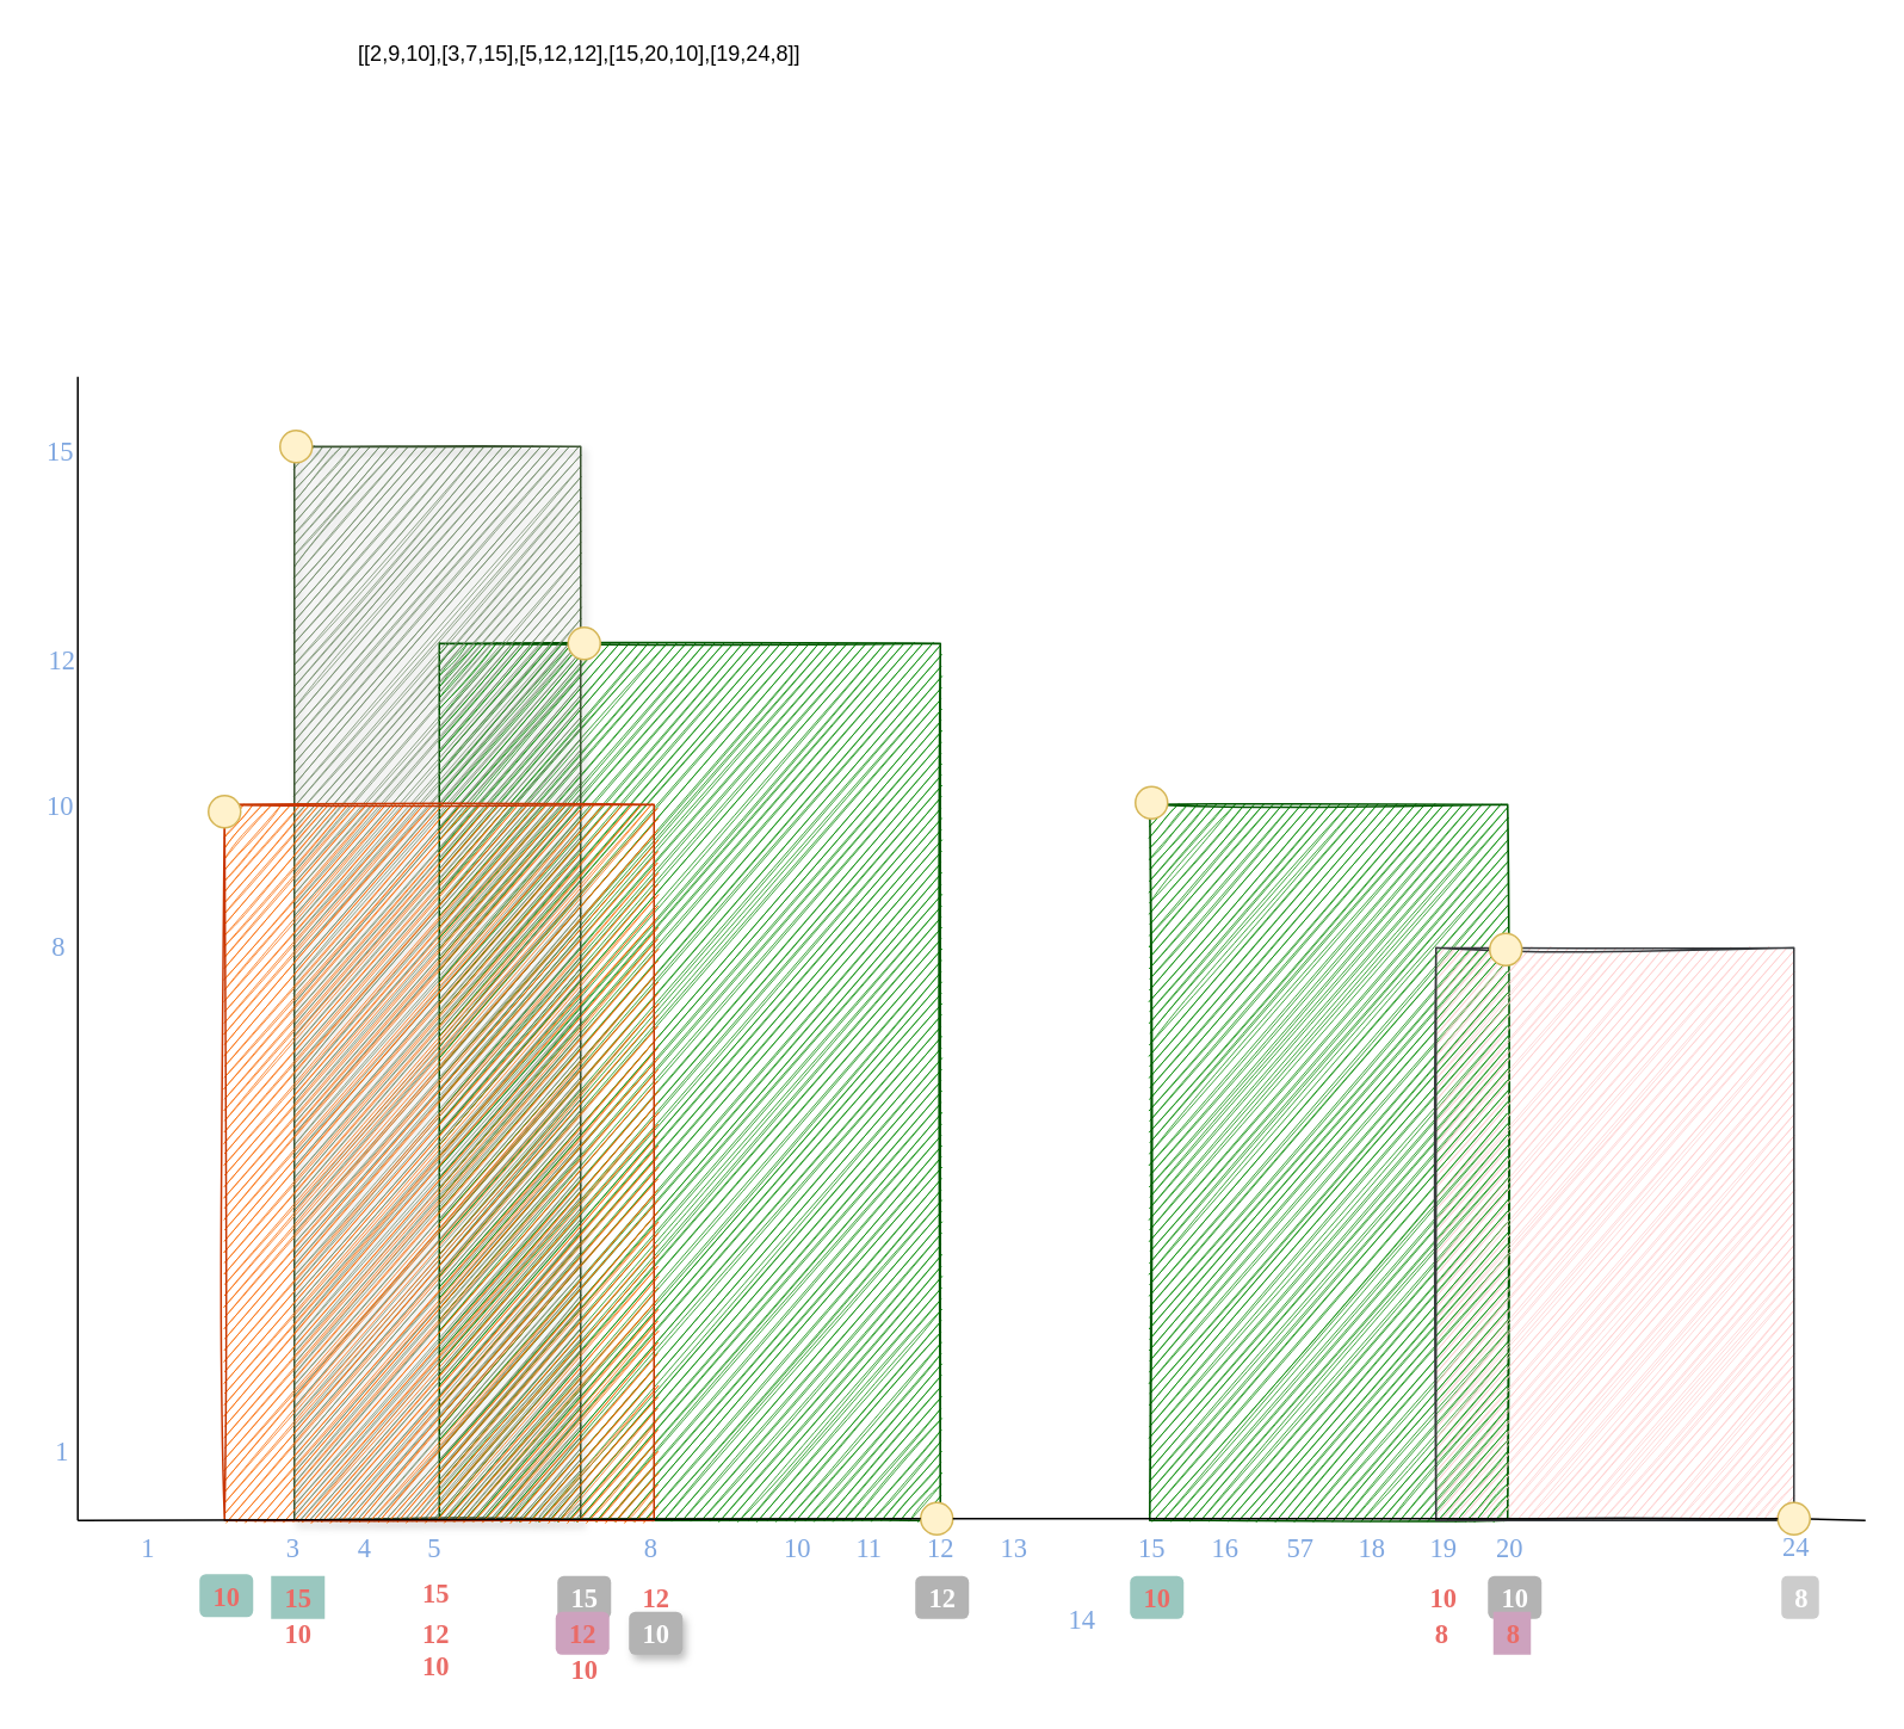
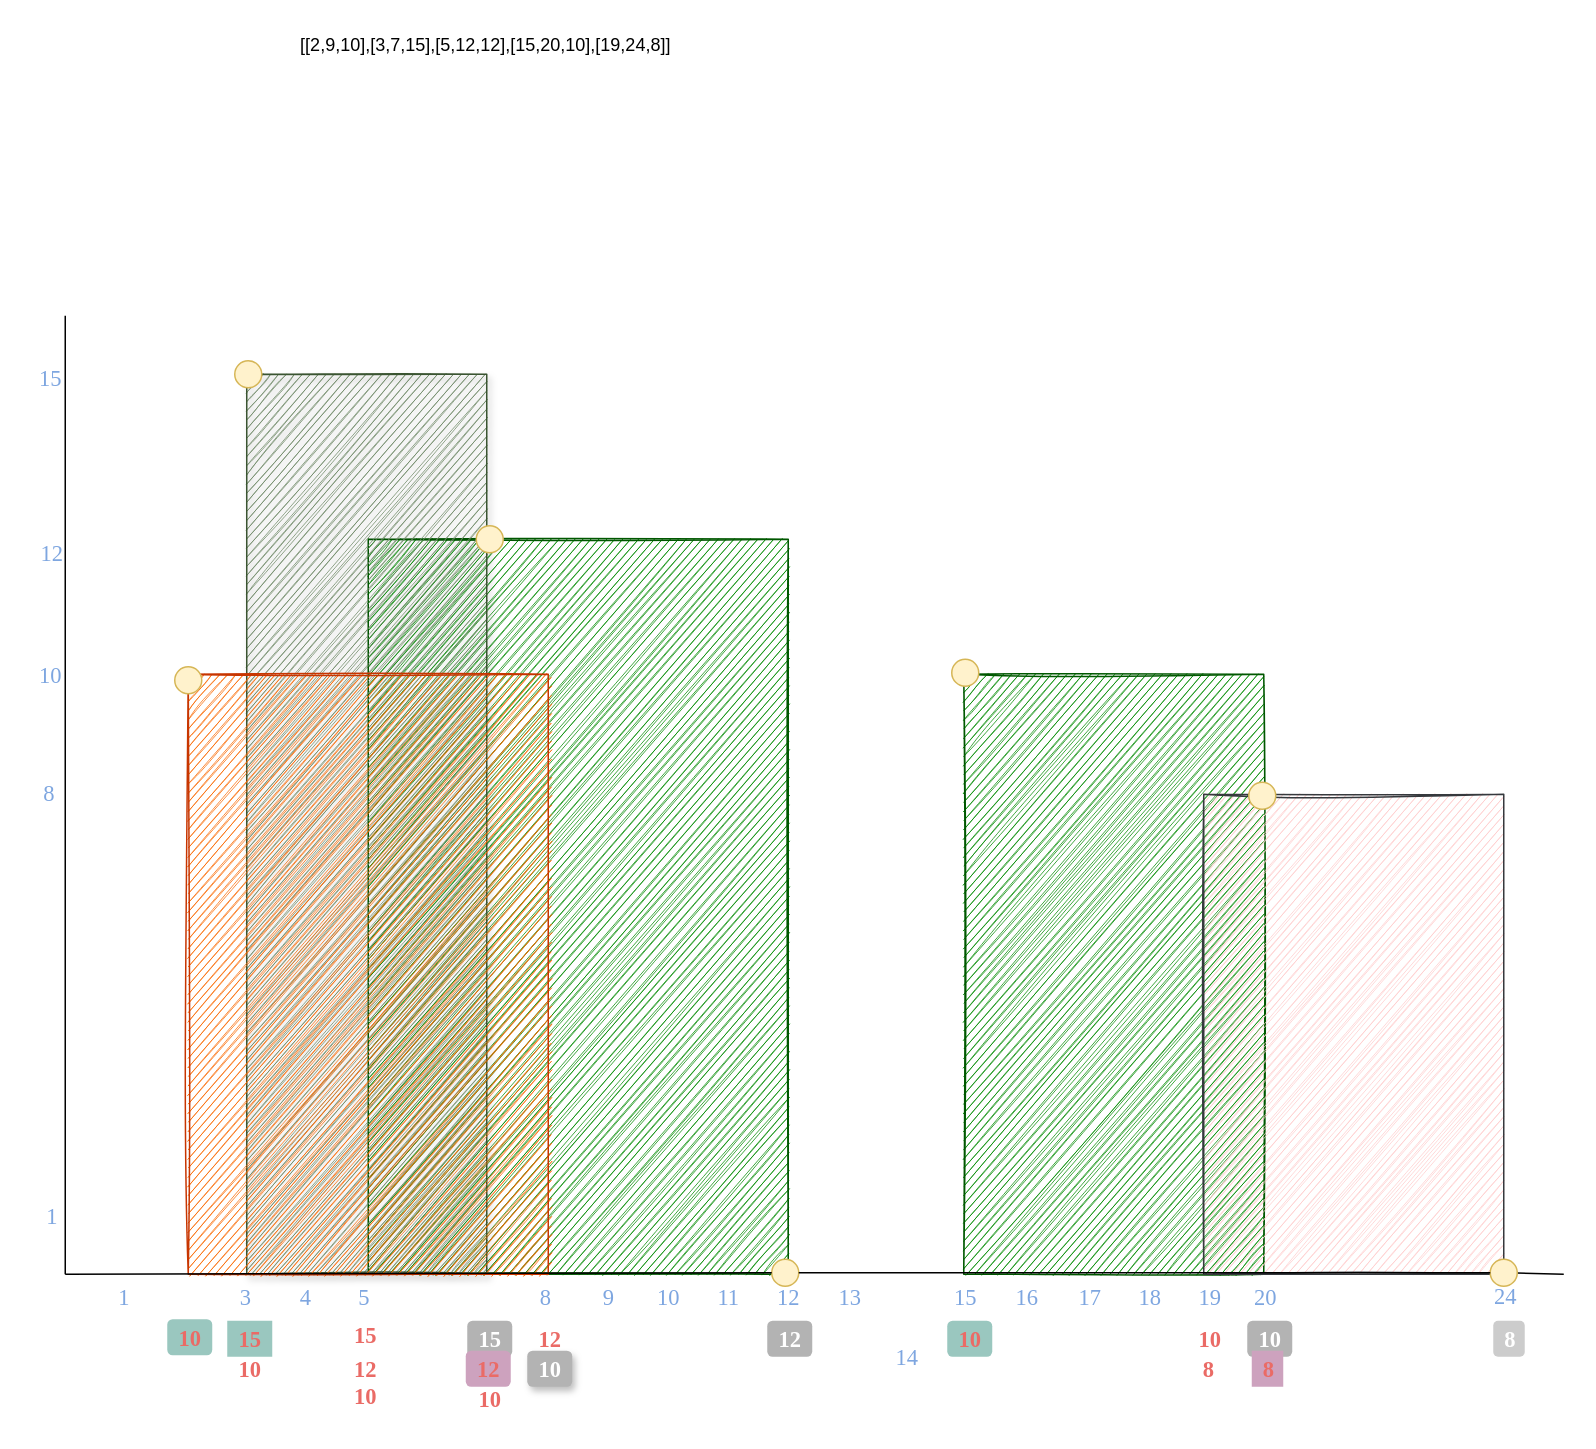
+ <mxCell id="10" value="9" style="text;html=1;align=center;verticalAlign=middle;resizable=0;points=[];autosize=1;strokeColor=none;fillColor=none;fontColor=#7EA6E0;fontFamily=Comic Sans MS;fontSize=15;" vertex="1" parent="1"><mxGeometry x="395" y="853" width="19" height="22" as="geometry" /></mxCell>
- <mxCell id="18" value="57" style="text;html=1;align=center;verticalAlign=middle;resizable=0;points=[];autosize=1;strokeColor=none;fillColor=none;fontColor=#7EA6E0;fontFamily=Comic Sans MS;fontSize=15;" vertex="1" parent="1"><mxGeometry x="713" y="853" width="26" height="22" as="geometry" /></mxCell>
+ <mxCell id="18" value="17" style="text;html=1;align=center;verticalAlign=middle;resizable=0;points=[];autosize=1;strokeColor=none;fillColor=none;fontColor=#7EA6E0;fontFamily=Comic Sans MS;fontSize=15;" vertex="1" parent="1"><mxGeometry x="713" y="853" width="26" height="22" as="geometry" /></mxCell>
